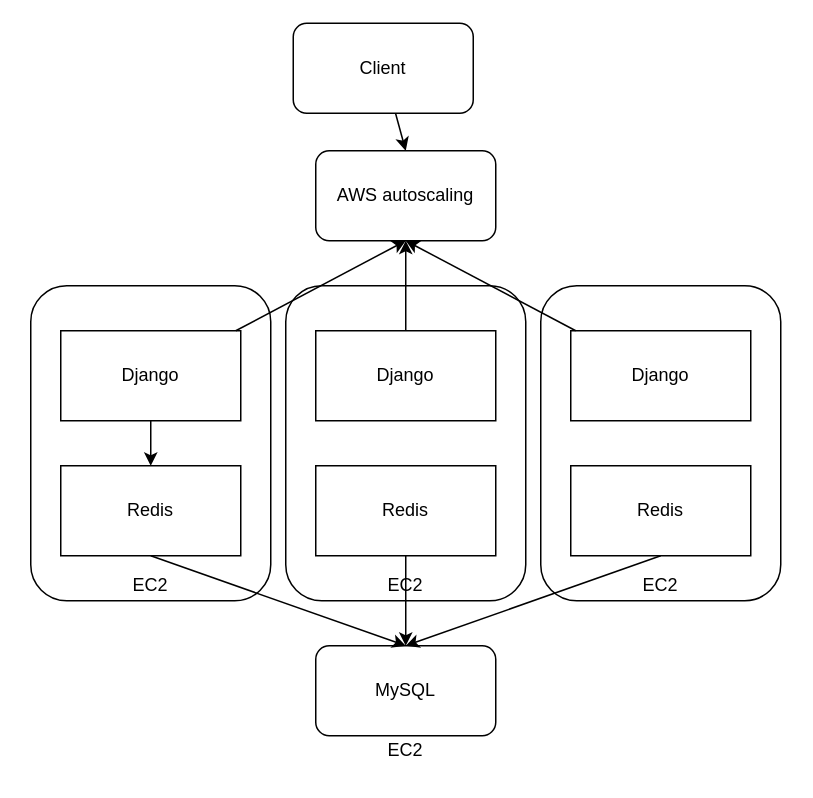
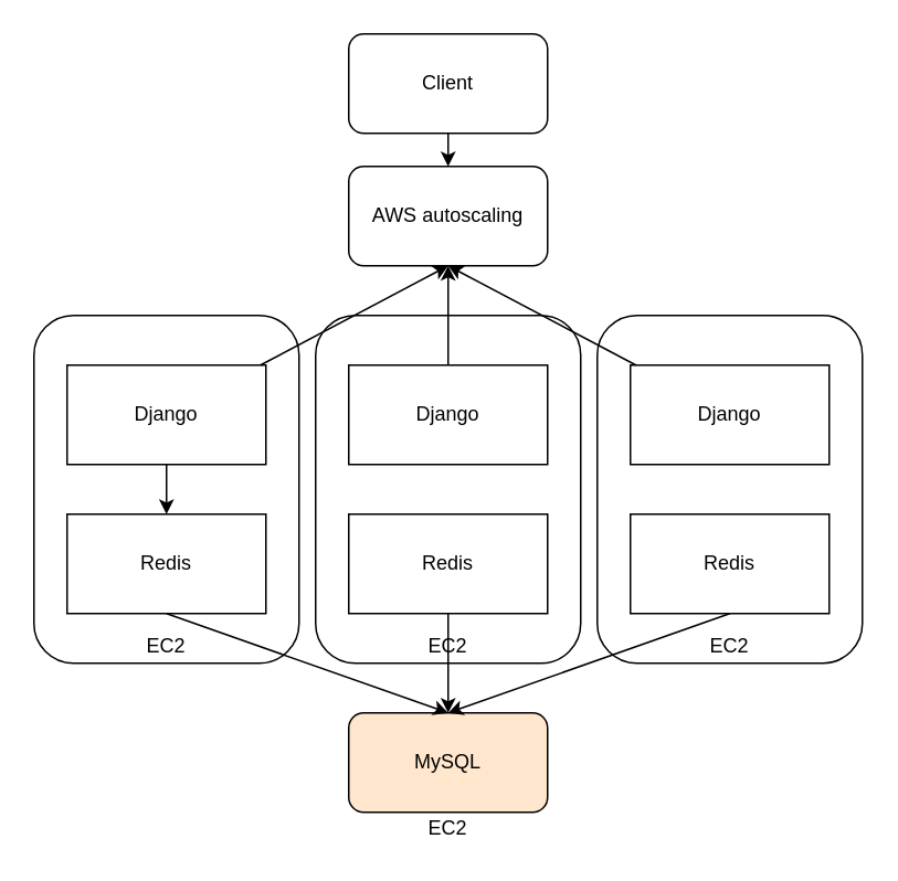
- <mxCell id="24" value="Client" style="rounded=1;whiteSpace=wrap;html=1;fillColor=none;" vertex="1" parent="1"><mxGeometry x="195" y="15" width="120" height="60" as="geometry" /></mxCell>
+ <mxCell id="24" value="Client" style="rounded=1;whiteSpace=wrap;html=1;fillColor=none;" vertex="1" parent="1"><mxGeometry x="210" y="20" width="120" height="60" as="geometry" /></mxCell>
- <mxCell id="2" value="MySQL" style="rounded=1;whiteSpace=wrap;html=1;" vertex="1" parent="1"><mxGeometry x="210" y="430" width="120" height="60" as="geometry" /></mxCell>
+ <mxCell id="2" value="MySQL" style="rounded=1;whiteSpace=wrap;html=1;fillColor=#ffe6cc;" vertex="1" parent="1"><mxGeometry x="210" y="430" width="120" height="60" as="geometry" /></mxCell>
